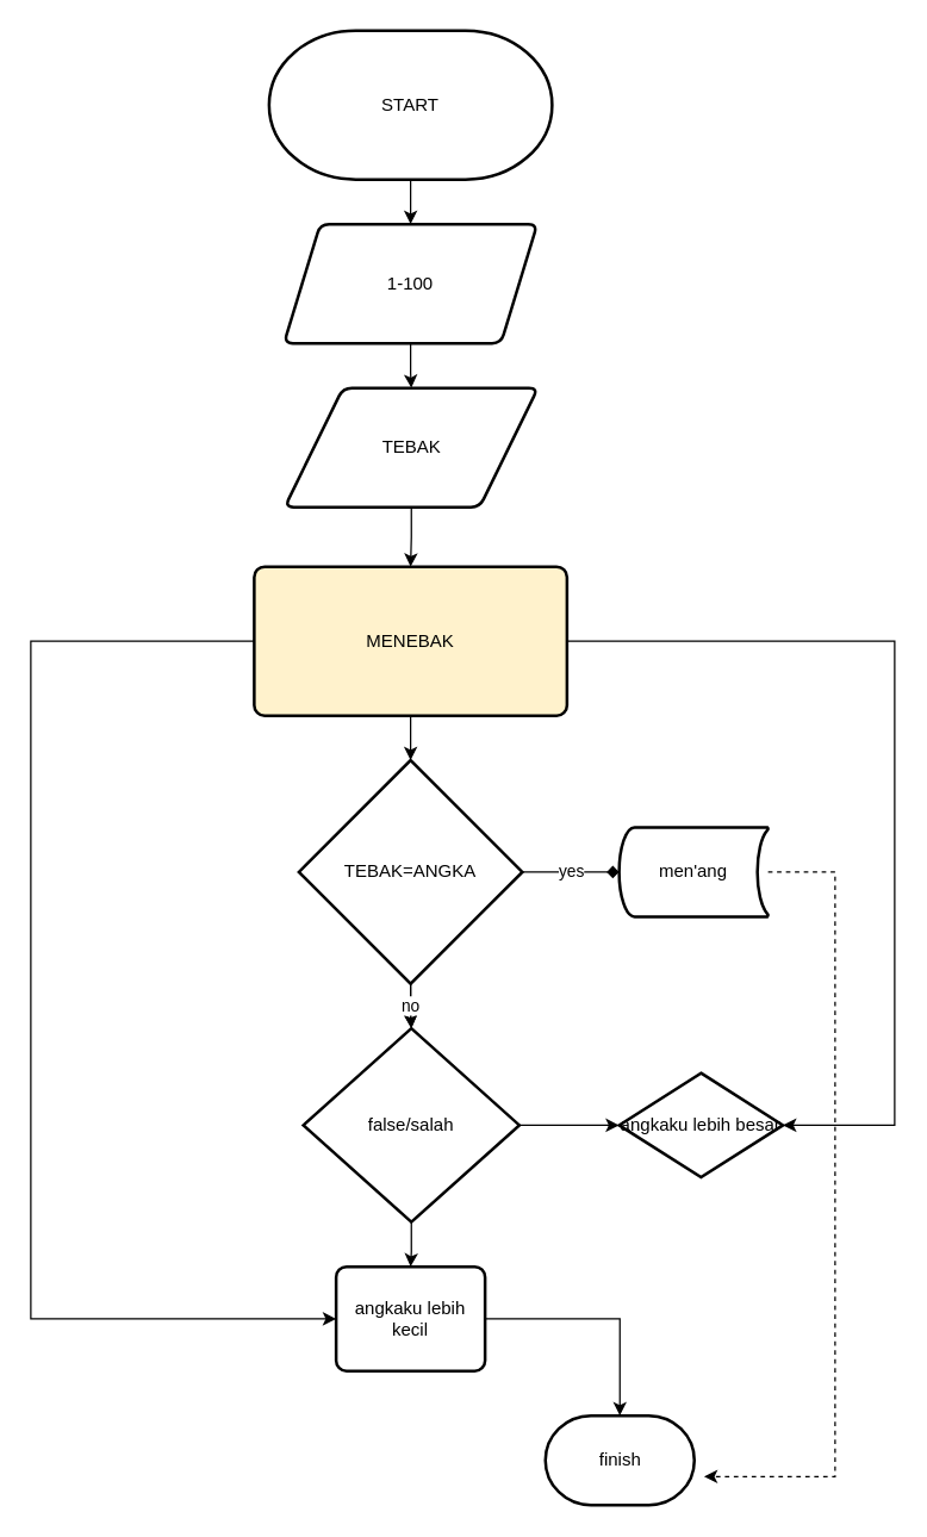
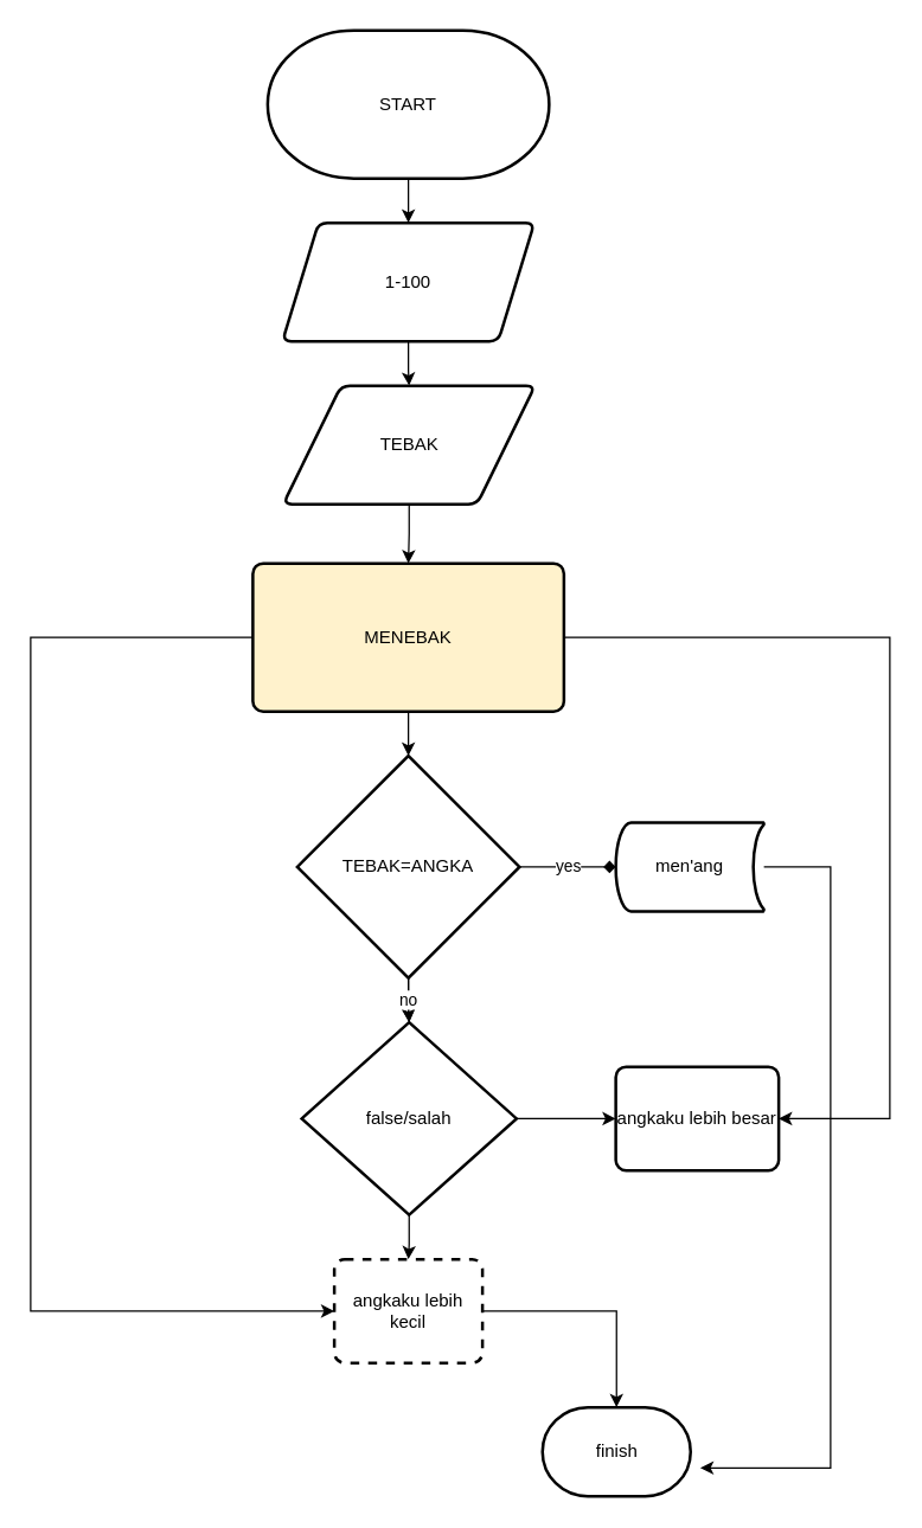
- <mxCell id="20" value="angkaku lebih besar " style="rhombus;whiteSpace=wrap;html=1;absoluteArcSize=1;arcSize=14;strokeWidth=2;" vertex="1" parent="1"><mxGeometry x="415" y="720" width="110" height="70" as="geometry" /></mxCell>
+ <mxCell id="20" value="angkaku lebih besar " style="rounded=1;whiteSpace=wrap;html=1;absoluteArcSize=1;arcSize=14;strokeWidth=2;" vertex="1" parent="1"><mxGeometry x="415" y="720" width="110" height="70" as="geometry" /></mxCell>
- <mxCell id="24" style="edgeStyle=orthogonalEdgeStyle;rounded=0;orthogonalLoop=1;jettySize=auto;html=1;entryX=1.065;entryY=0.683;entryDx=0;entryDy=0;entryPerimeter=0;dashed=1;" edge="1" parent="1" source="16" target="23"><mxGeometry relative="1" as="geometry"><Array as="points"><mxPoint x="560" y="585" /><mxPoint x="560" y="991" /></Array></mxGeometry></mxCell>
+ <mxCell id="24" style="edgeStyle=orthogonalEdgeStyle;rounded=0;orthogonalLoop=1;jettySize=auto;html=1;entryX=1.065;entryY=0.683;entryDx=0;entryDy=0;entryPerimeter=0;" edge="1" parent="1" source="16" target="23"><mxGeometry relative="1" as="geometry"><Array as="points"><mxPoint x="560" y="585" /><mxPoint x="560" y="991" /></Array></mxGeometry></mxCell>
- <mxCell id="22" value="angkaku lebih kecil" style="rounded=1;whiteSpace=wrap;html=1;absoluteArcSize=1;arcSize=14;strokeWidth=2;" vertex="1" parent="1"><mxGeometry x="225" y="850" width="100" height="70" as="geometry" /></mxCell>
+ <mxCell id="22" value="angkaku lebih kecil" style="rounded=1;whiteSpace=wrap;html=1;absoluteArcSize=1;arcSize=14;strokeWidth=2;dashed=1;" vertex="1" parent="1"><mxGeometry x="225" y="850" width="100" height="70" as="geometry" /></mxCell>
